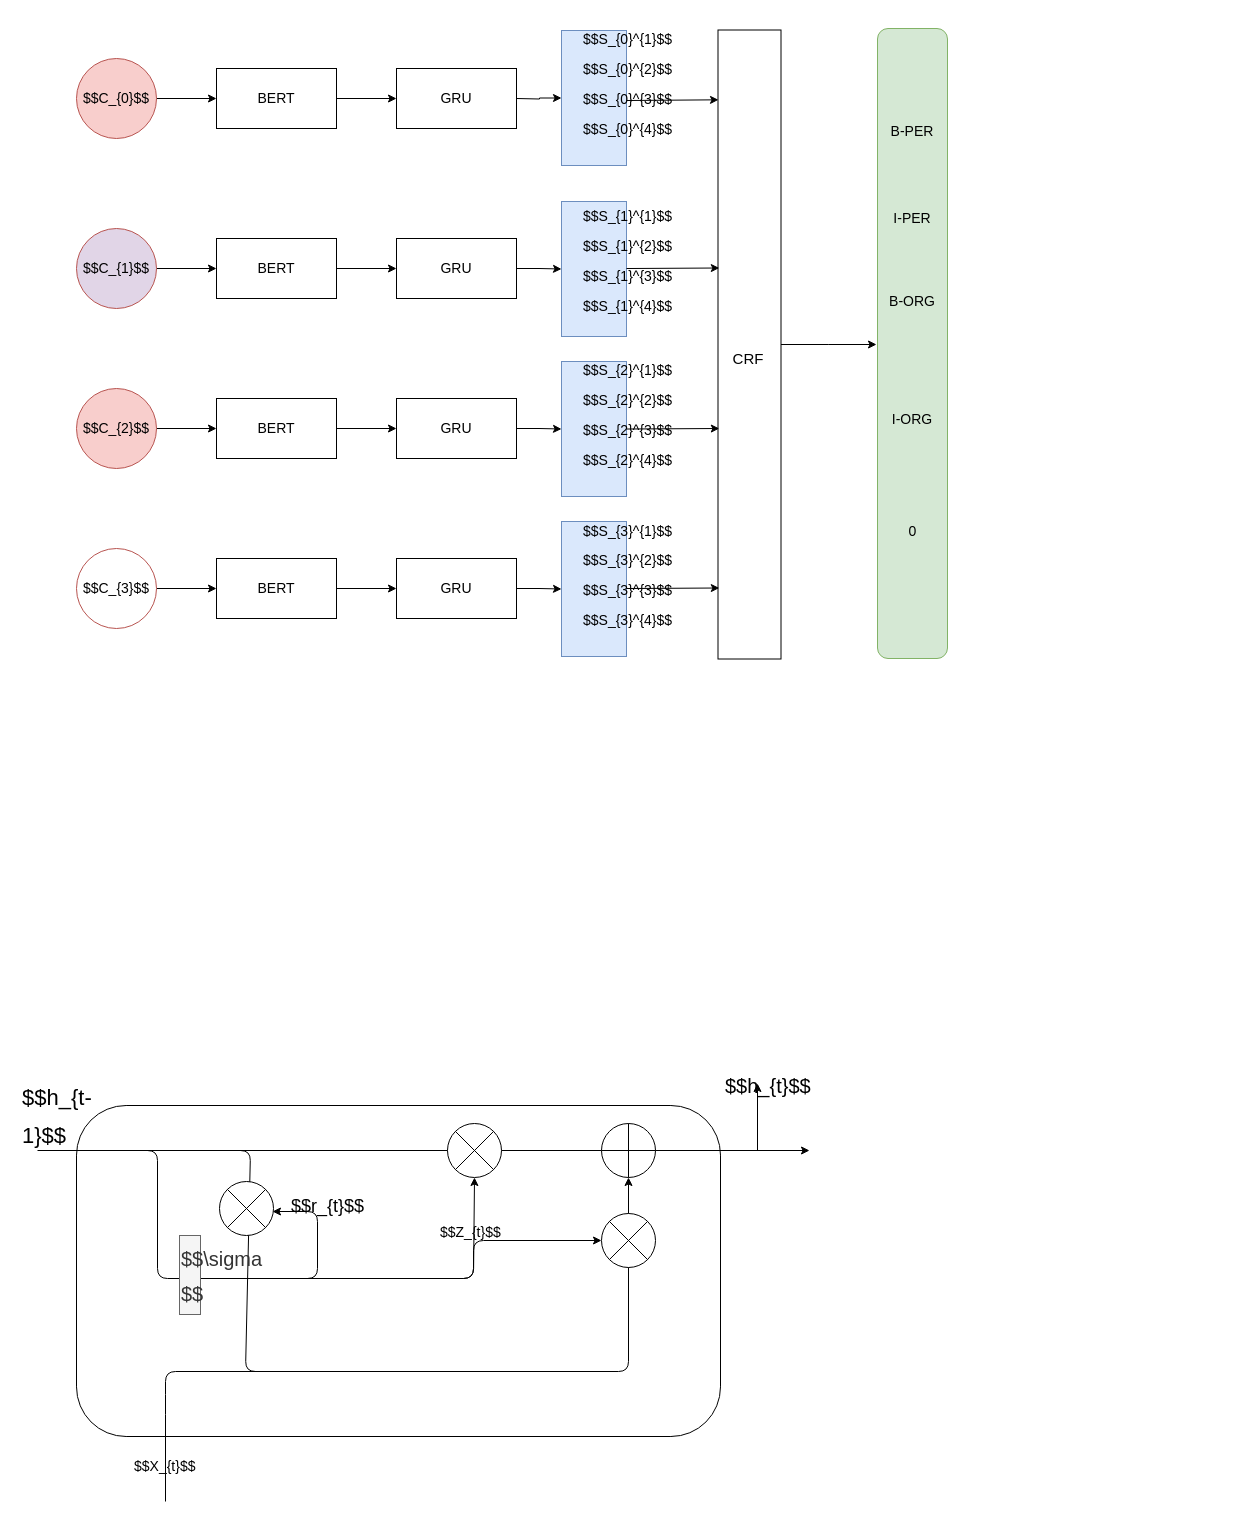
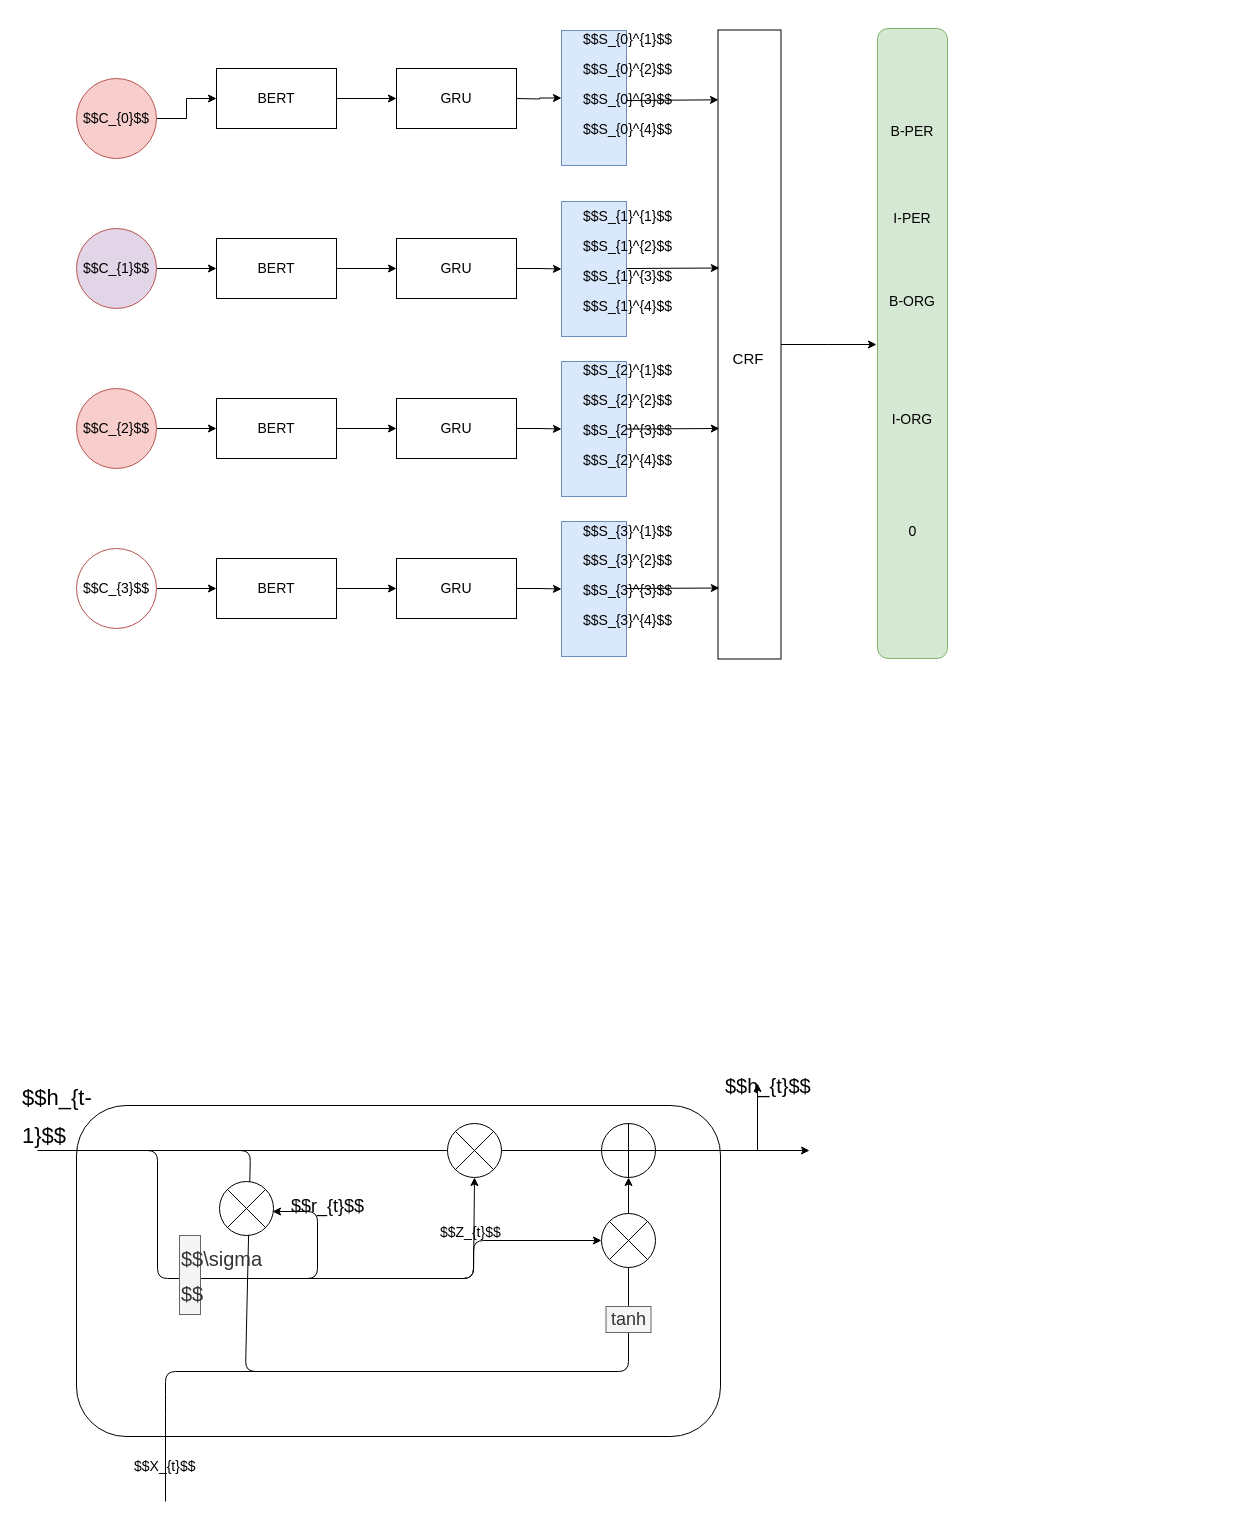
- <mxCell id="4" value="&lt;div style=&quot;text-align: left ; line-height: 1.75 ; font-size: 14px&quot;&gt;$$C_{0}$$&lt;/div&gt;" style="ellipse;whiteSpace=wrap;html=1;aspect=fixed;fillColor=#f8cecc;strokeColor=#b85450;" parent="1" vertex="1"><mxGeometry x="76" y="58" width="80" height="80" as="geometry" /></mxCell>
+ <mxCell id="4" value="&lt;div style=&quot;text-align: left ; line-height: 1.75 ; font-size: 14px&quot;&gt;$$C_{0}$$&lt;/div&gt;" style="ellipse;whiteSpace=wrap;html=1;aspect=fixed;fillColor=#f8cecc;strokeColor=#b85450;" parent="1" vertex="1"><mxGeometry x="76" y="78" width="80" height="80" as="geometry" /></mxCell>
+ <mxCell id="73" value="tanh" style="text;html=1;align=center;verticalAlign=middle;resizable=0;points=[];autosize=1;fontSize=18;fillColor=#f5f5f5;strokeColor=#666666;fontColor=#333333;" parent="1" vertex="1"><mxGeometry x="605.5" y="1306" width="45" height="26" as="geometry" /></mxCell>
